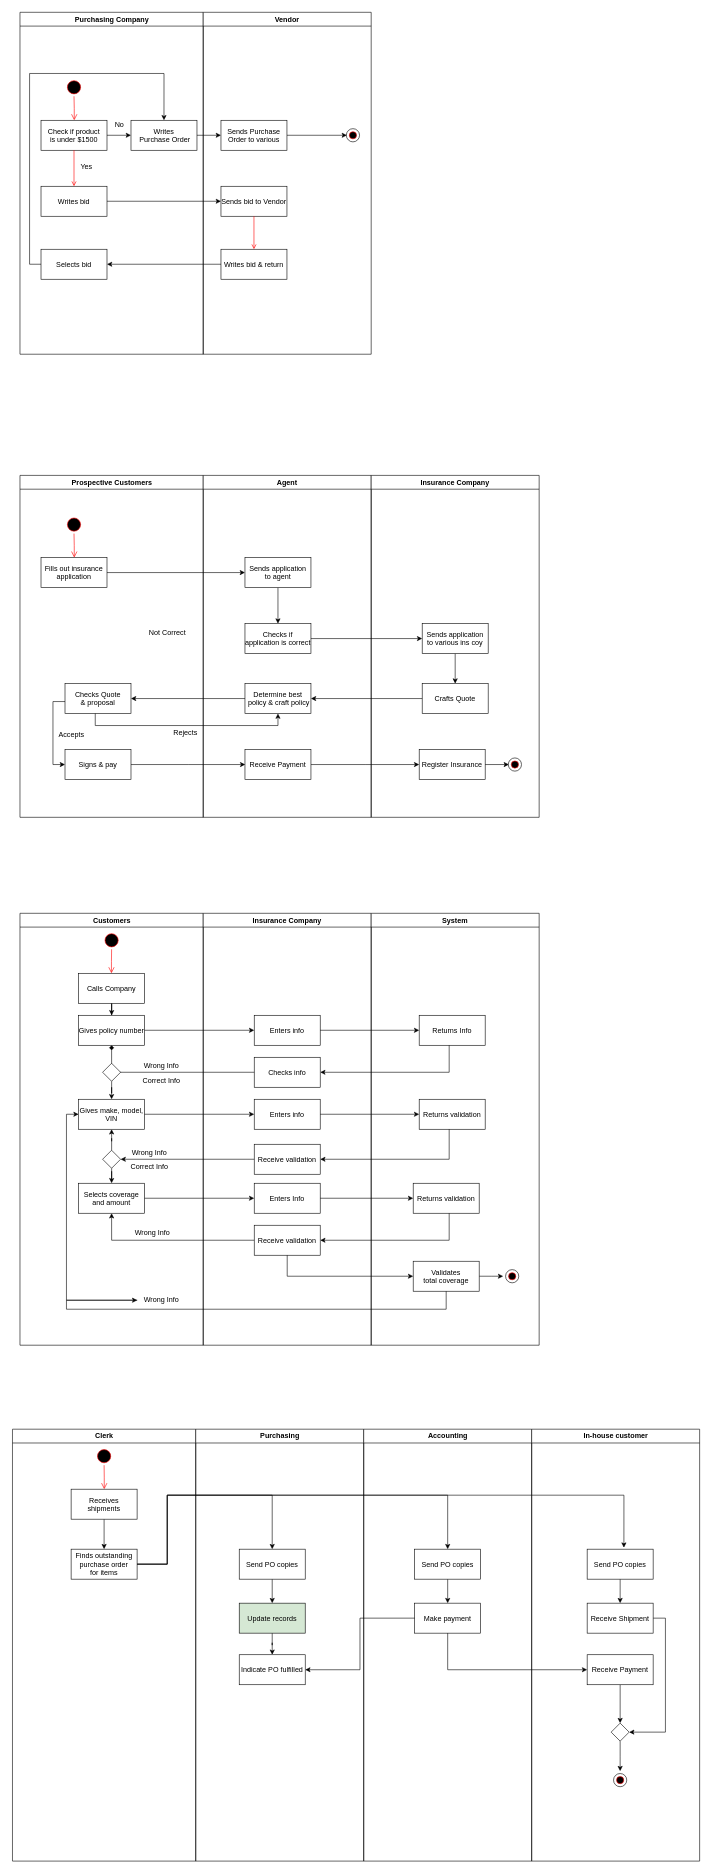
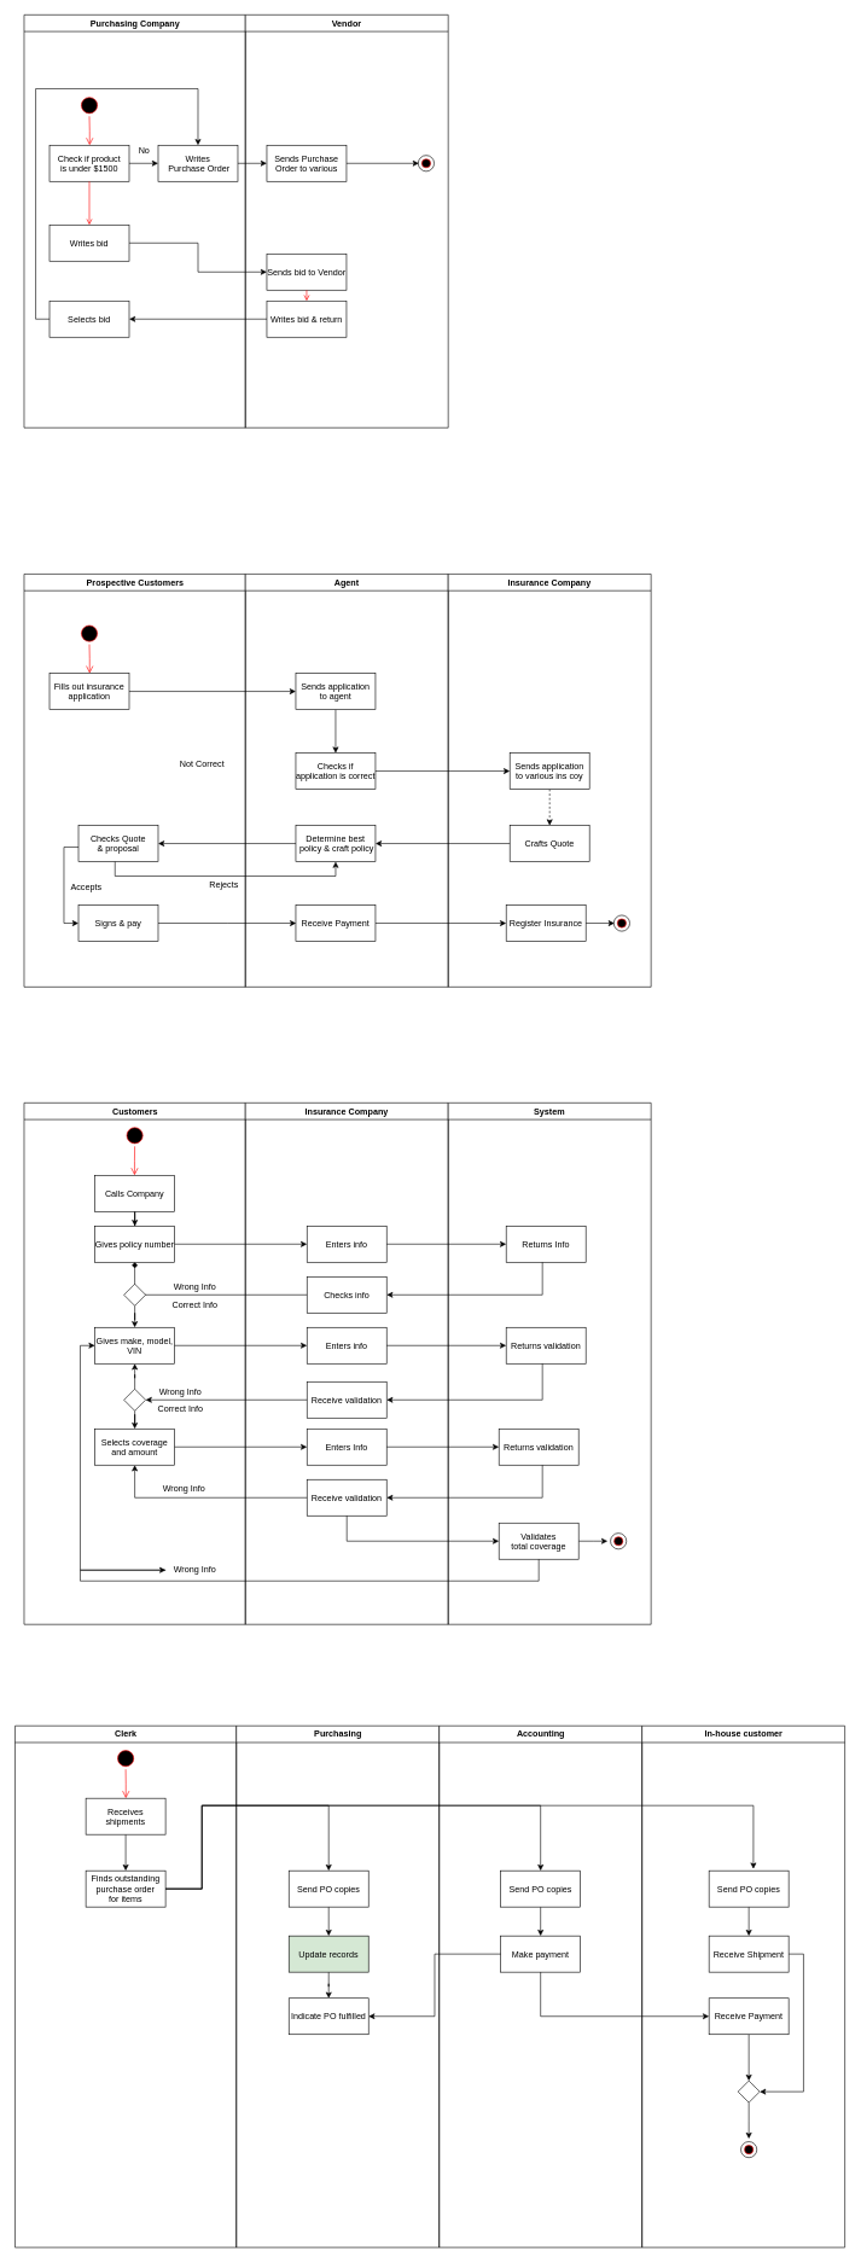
- <mxCell id="10" value="Yes" style="text;html=1;align=center;verticalAlign=middle;resizable=0;points=[];autosize=1;strokeColor=none;fillColor=none;" vertex="1" parent="2"><mxGeometry x="90.57" y="242" width="40" height="30" as="geometry" /></mxCell>
- <mxCell id="16" value="Sends bid to Vendor" style="" parent="14" vertex="1"><mxGeometry x="29.57" y="290" width="110" height="50" as="geometry" /></mxCell>
+ <mxCell id="16" value="Sends bid to Vendor" style="" parent="14" vertex="1"><mxGeometry x="29.57" y="330" width="110" height="50" as="geometry" /></mxCell>
- <mxCell id="44" style="edgeStyle=orthogonalEdgeStyle;rounded=0;orthogonalLoop=1;jettySize=auto;html=1;" edge="1" parent="43" source="45" target="46"><mxGeometry relative="1" as="geometry" /></mxCell>
+ <mxCell id="44" style="edgeStyle=orthogonalEdgeStyle;rounded=0;orthogonalLoop=1;jettySize=auto;html=1;dashed=1;" edge="1" parent="43" source="45" target="46"><mxGeometry relative="1" as="geometry" /></mxCell>
